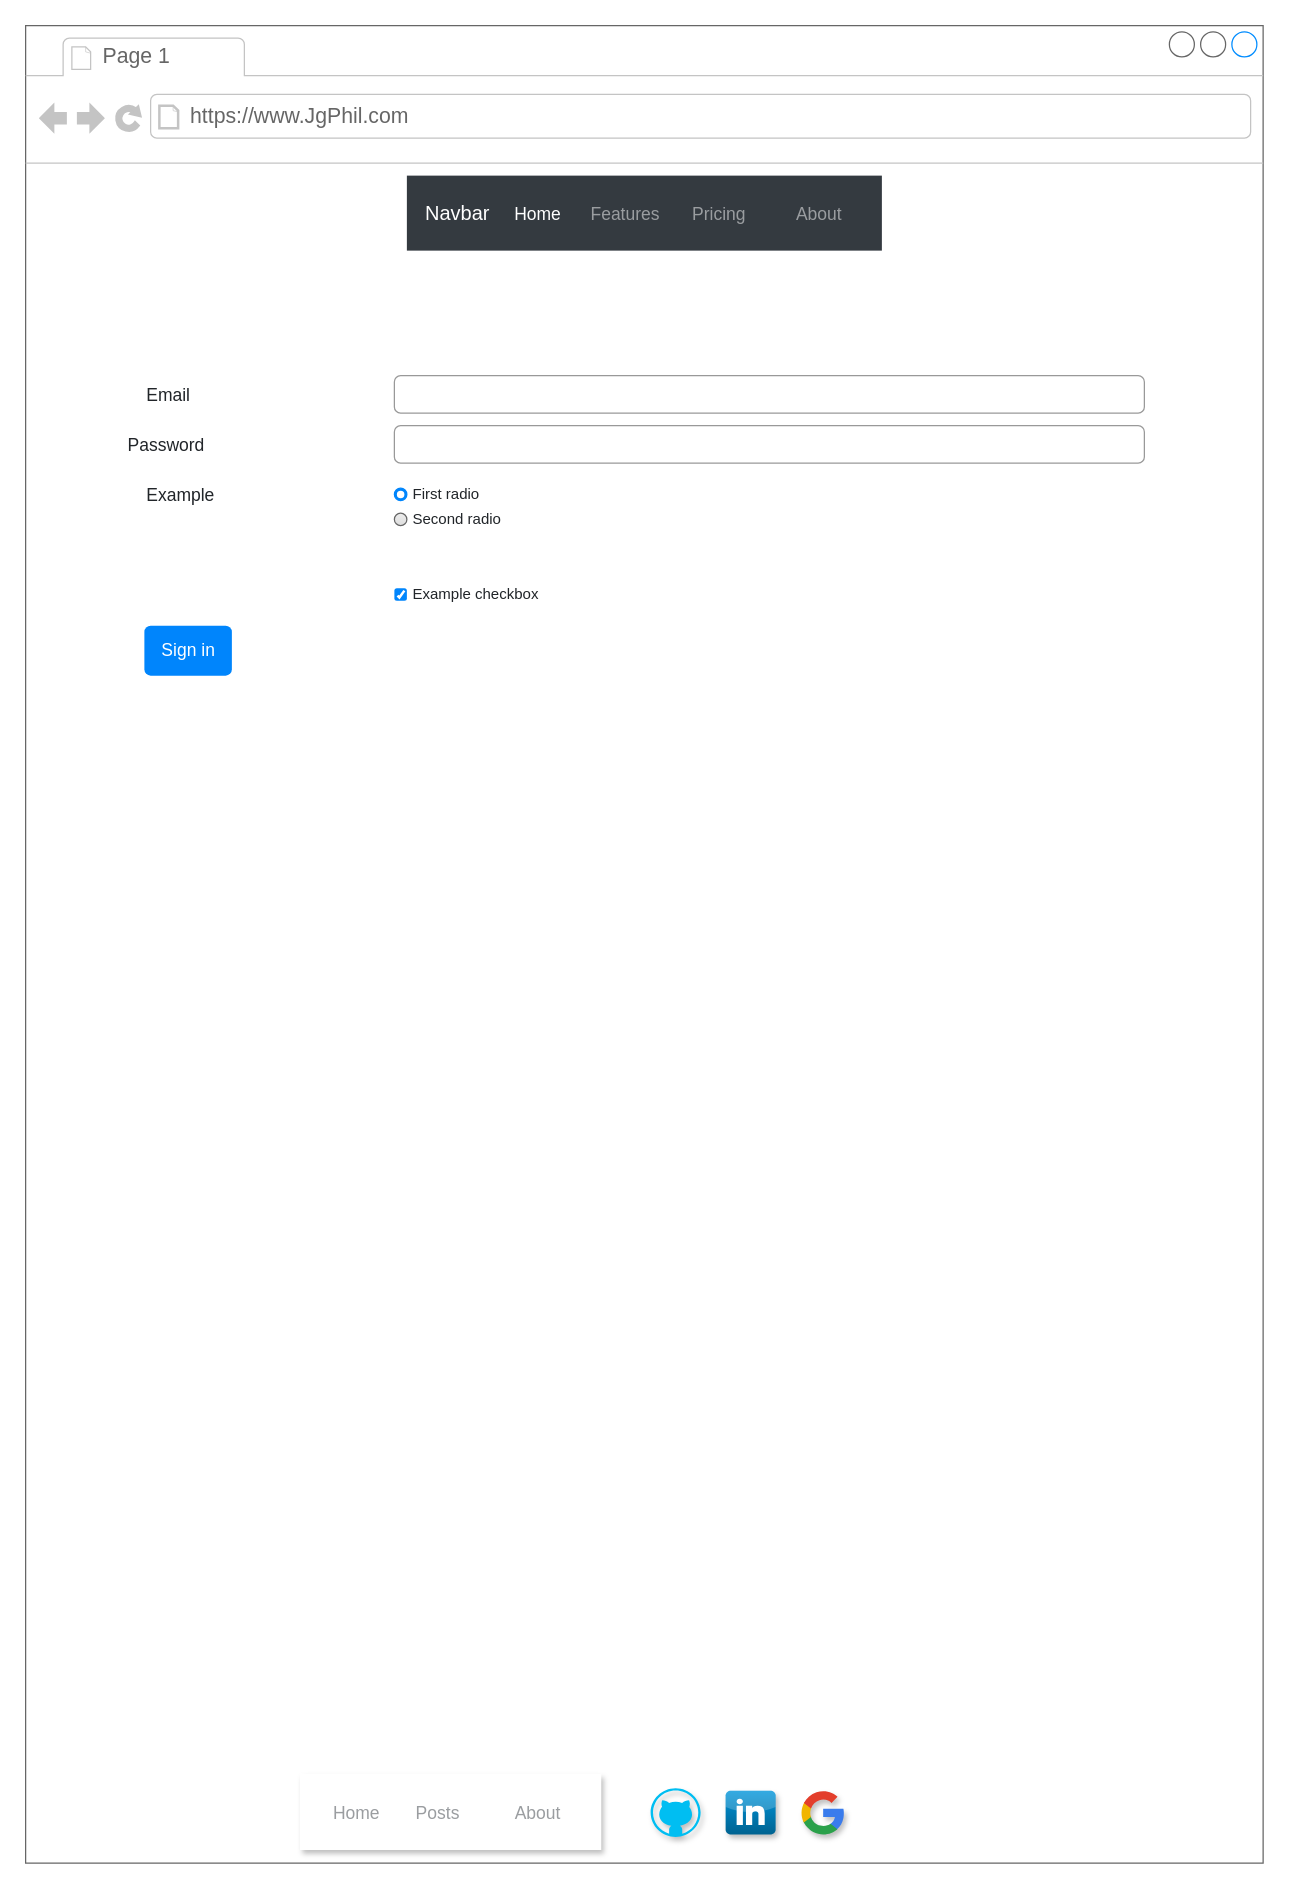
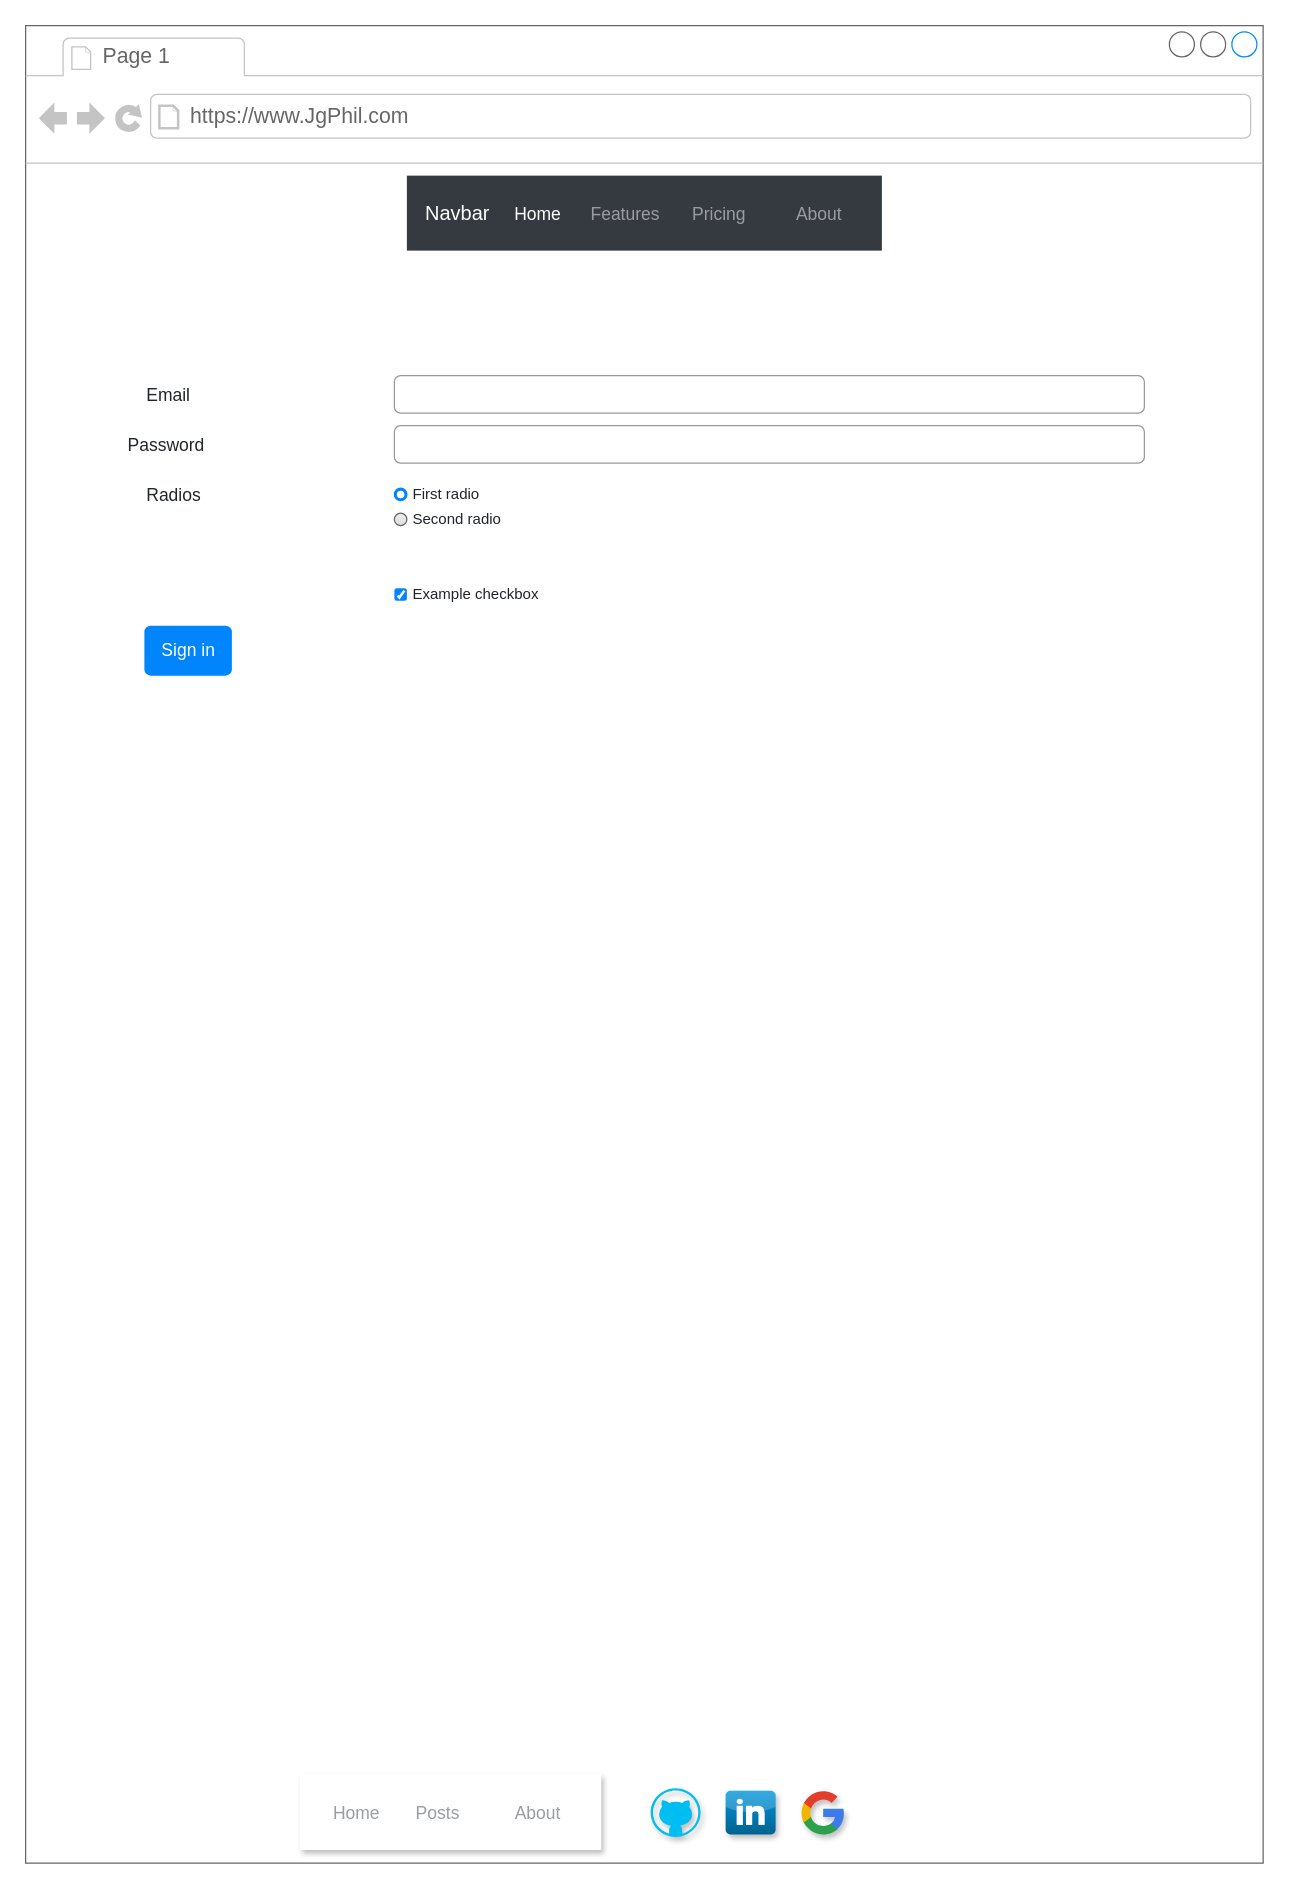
- <mxCell id="14" value="Example" style="fillColor=none;strokeColor=none;align=left;fontSize=14;fontColor=#212529;" parent="2" vertex="1"><mxGeometry x="95" y="360" width="200" height="30" as="geometry" /></mxCell>
+ <mxCell id="14" value="Radios" style="fillColor=none;strokeColor=none;align=left;fontSize=14;fontColor=#212529;" parent="2" vertex="1"><mxGeometry x="95" y="360" width="200" height="30" as="geometry" /></mxCell>
